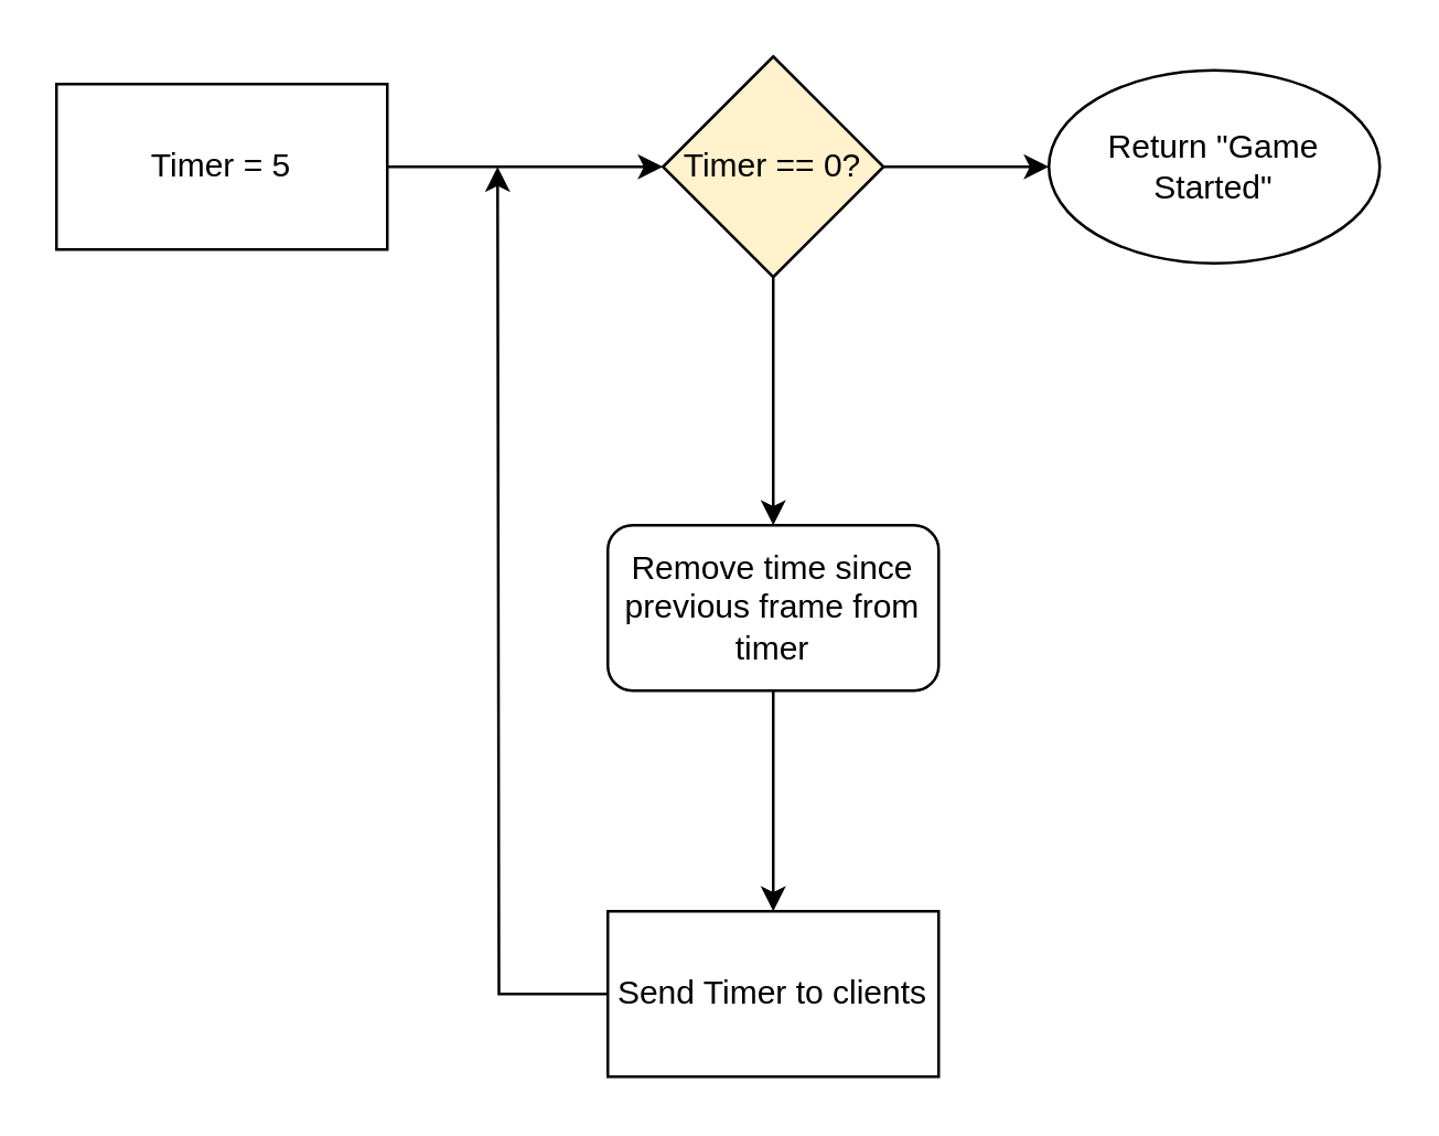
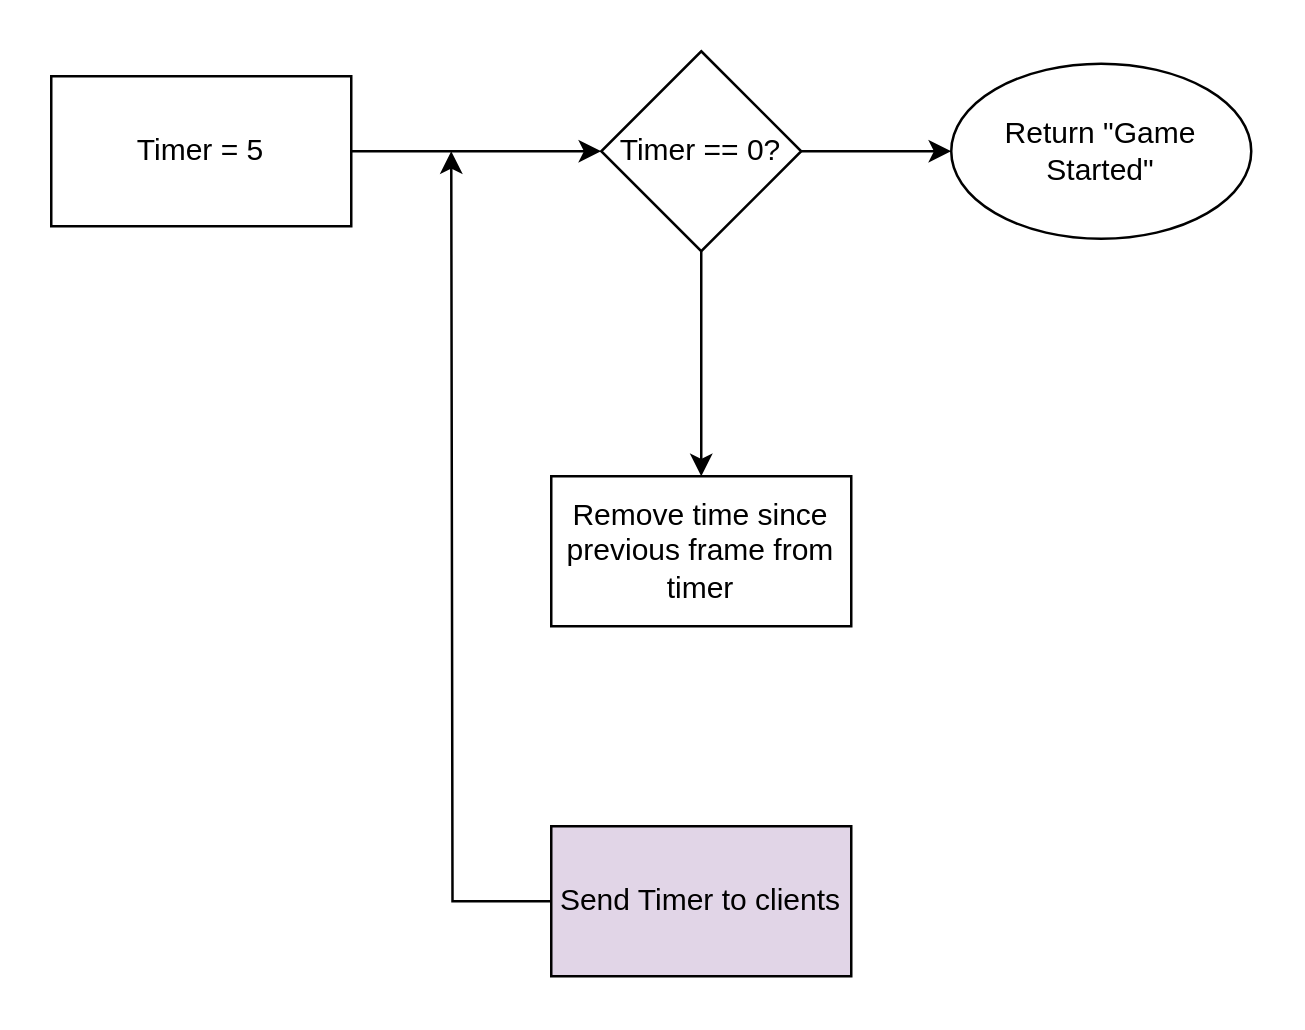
- <mxCell id="6" value="Timer == 0?" style="rhombus;whiteSpace=wrap;html=1;fillColor=#fff2cc;" vertex="1" parent="1"><mxGeometry x="240" y="20" width="80" height="80" as="geometry" /></mxCell>
+ <mxCell id="6" value="Timer == 0?" style="rhombus;whiteSpace=wrap;html=1;" vertex="1" parent="1"><mxGeometry x="240" y="20" width="80" height="80" as="geometry" /></mxCell>
- <mxCell id="8" value="Remove time since previous frame from timer" style="whiteSpace=wrap;html=1;rounded=1;" vertex="1" parent="1"><mxGeometry x="220" y="190" width="120" height="60" as="geometry" /></mxCell>
+ <mxCell id="8" value="Remove time since previous frame from timer" style="whiteSpace=wrap;html=1;" vertex="1" parent="1"><mxGeometry x="220" y="190" width="120" height="60" as="geometry" /></mxCell>
- <mxCell id="7" value="" style="edgeStyle=orthogonalEdgeStyle;rounded=0;orthogonalLoop=1;jettySize=auto;html=1;" edge="1" parent="1" source="8" target="11"><mxGeometry relative="1" as="geometry" /></mxCell>
- <mxCell id="11" value="Send Timer to clients" style="whiteSpace=wrap;html=1;" vertex="1" parent="1"><mxGeometry x="220" y="330" width="120" height="60" as="geometry" /></mxCell>
+ <mxCell id="11" value="Send Timer to clients" style="whiteSpace=wrap;html=1;fillColor=#e1d5e7;" vertex="1" parent="1"><mxGeometry x="220" y="330" width="120" height="60" as="geometry" /></mxCell>
